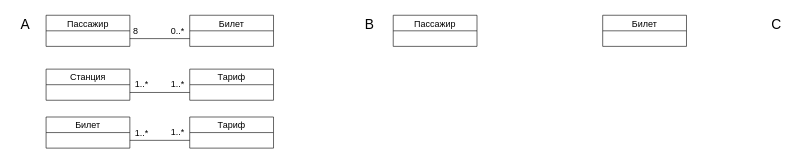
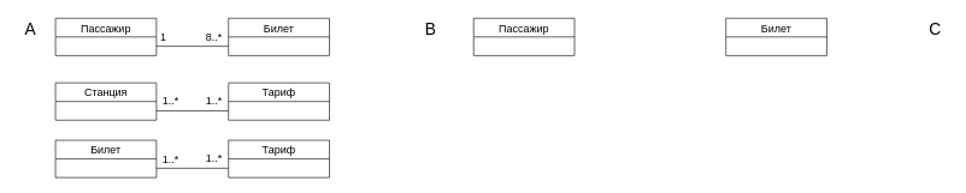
- <mxCell id="18" value="В" style="text;html=1;align=center;verticalAlign=middle;resizable=0;points=[];autosize=1;strokeColor=none;fillColor=none;fontSize=23;" vertex="1" parent="1"><mxGeometry x="595" y="20" width="40" height="40" as="geometry" /></mxCell>
+ <mxCell id="18" value="В" style="text;html=1;align=center;verticalAlign=middle;resizable=0;points=[];autosize=1;strokeColor=none;fillColor=none;fontSize=23;" vertex="1" parent="1"><mxGeometry x="575" y="20" width="40" height="40" as="geometry" /></mxCell>
- <mxCell id="8" value="8" style="text;html=1;strokeColor=none;fillColor=none;align=center;verticalAlign=middle;whiteSpace=wrap;rounded=0;fontSize=15;" vertex="1" parent="1"><mxGeometry x="195" y="35" width="60" height="30" as="geometry" /></mxCell>
+ <mxCell id="8" value="1" style="text;html=1;strokeColor=none;fillColor=none;align=center;verticalAlign=middle;whiteSpace=wrap;rounded=0;fontSize=15;" vertex="1" parent="1"><mxGeometry x="195" y="35" width="60" height="30" as="geometry" /></mxCell>
- <mxCell id="9" value="0..*" style="text;html=1;strokeColor=none;fillColor=none;align=center;verticalAlign=middle;whiteSpace=wrap;rounded=0;fontSize=15;" vertex="1" parent="1"><mxGeometry x="265" y="35" width="60" height="30" as="geometry" /></mxCell>
+ <mxCell id="9" value="8..*" style="text;html=1;strokeColor=none;fillColor=none;align=center;verticalAlign=middle;whiteSpace=wrap;rounded=0;fontSize=15;" vertex="1" parent="1"><mxGeometry x="265" y="35" width="60" height="30" as="geometry" /></mxCell>
